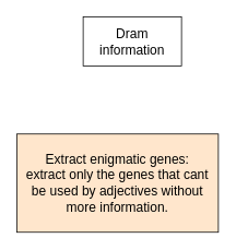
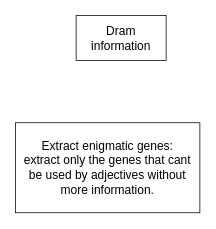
- <mxCell id="3" value="&lt;div&gt;Extract enigmatic genes:&lt;/div&gt;&lt;div&gt;extract only the genes that cant be used by adjectives without more information.&lt;br&gt;&lt;/div&gt;" style="rounded=0;whiteSpace=wrap;html=1;fontSize=16;fillColor=#ffe6cc;" vertex="1" parent="1"><mxGeometry x="20" y="163" width="246" height="120" as="geometry" /></mxCell>
+ <mxCell id="3" value="&lt;div&gt;Extract enigmatic genes:&lt;/div&gt;&lt;div&gt;extract only the genes that cant be used by adjectives without more information.&lt;br&gt;&lt;/div&gt;" style="rounded=0;whiteSpace=wrap;html=1;fontSize=16;" vertex="1" parent="1"><mxGeometry x="20" y="163" width="246" height="120" as="geometry" /></mxCell>
